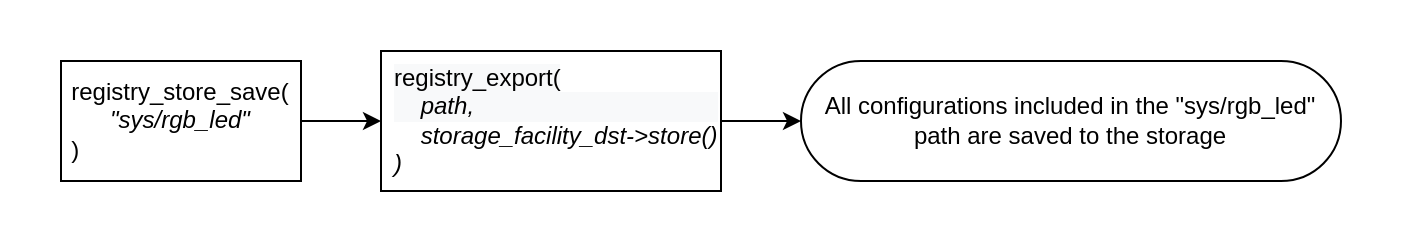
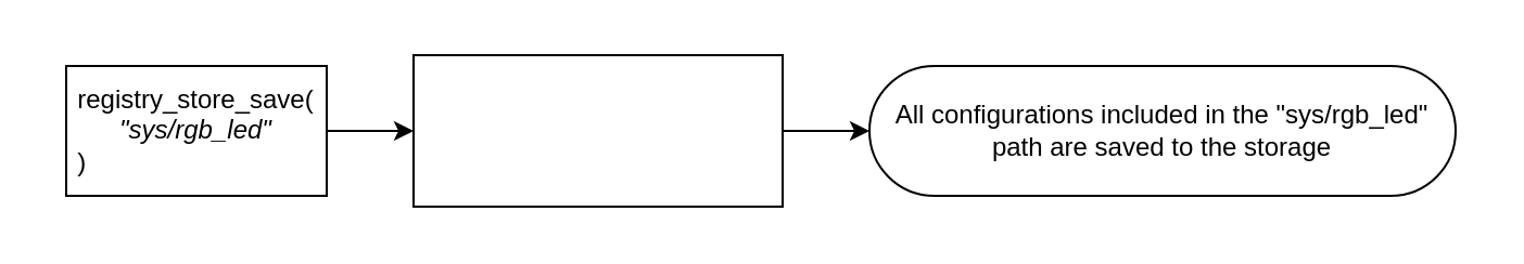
- <mxCell id="8" value="&lt;span style=&quot;color: rgb(0 , 0 , 0) ; font-family: &amp;#34;helvetica&amp;#34; ; font-size: 12px ; font-style: normal ; font-weight: 400 ; letter-spacing: normal ; text-align: center ; text-indent: 0px ; text-transform: none ; word-spacing: 0px ; background-color: rgb(248 , 249 , 250) ; display: inline ; float: none&quot;&gt;registry_export(&lt;/span&gt;&lt;br style=&quot;color: rgb(0 , 0 , 0) ; font-family: &amp;#34;helvetica&amp;#34; ; font-size: 12px ; font-style: normal ; font-weight: 400 ; letter-spacing: normal ; text-align: center ; text-indent: 0px ; text-transform: none ; word-spacing: 0px ; background-color: rgb(248 , 249 , 250)&quot;&gt;&lt;div style=&quot;color: rgb(0 , 0 , 0) ; font-family: &amp;#34;helvetica&amp;#34; ; font-size: 12px ; font-style: normal ; font-weight: 400 ; letter-spacing: normal ; text-indent: 0px ; text-transform: none ; word-spacing: 0px ; background-color: rgb(248 , 249 , 250) ; text-align: left&quot;&gt;&lt;i&gt;&amp;nbsp; &amp;nbsp; path,&lt;/i&gt;&lt;/div&gt;&lt;i style=&quot;color: rgb(0 , 0 , 0) ; font-family: &amp;#34;helvetica&amp;#34; ; font-size: 12px ; font-weight: 400 ; letter-spacing: normal ; text-align: center ; text-indent: 0px ; text-transform: none ; word-spacing: 0px ; background-color: rgb(248 , 249 , 250)&quot;&gt;&lt;div style=&quot;text-align: left&quot;&gt;&lt;i&gt;&amp;nbsp; &amp;nbsp; storage_facility_dst-&amp;gt;store()&lt;/i&gt;&lt;/div&gt;&lt;div style=&quot;text-align: left&quot;&gt;&lt;span&gt;)&lt;/span&gt;&lt;/div&gt;&lt;/i&gt;" style="text;whiteSpace=wrap;html=1;" vertex="1" parent="1"><mxGeometry x="195" y="25" width="165" height="70" as="geometry" /></mxCell>
